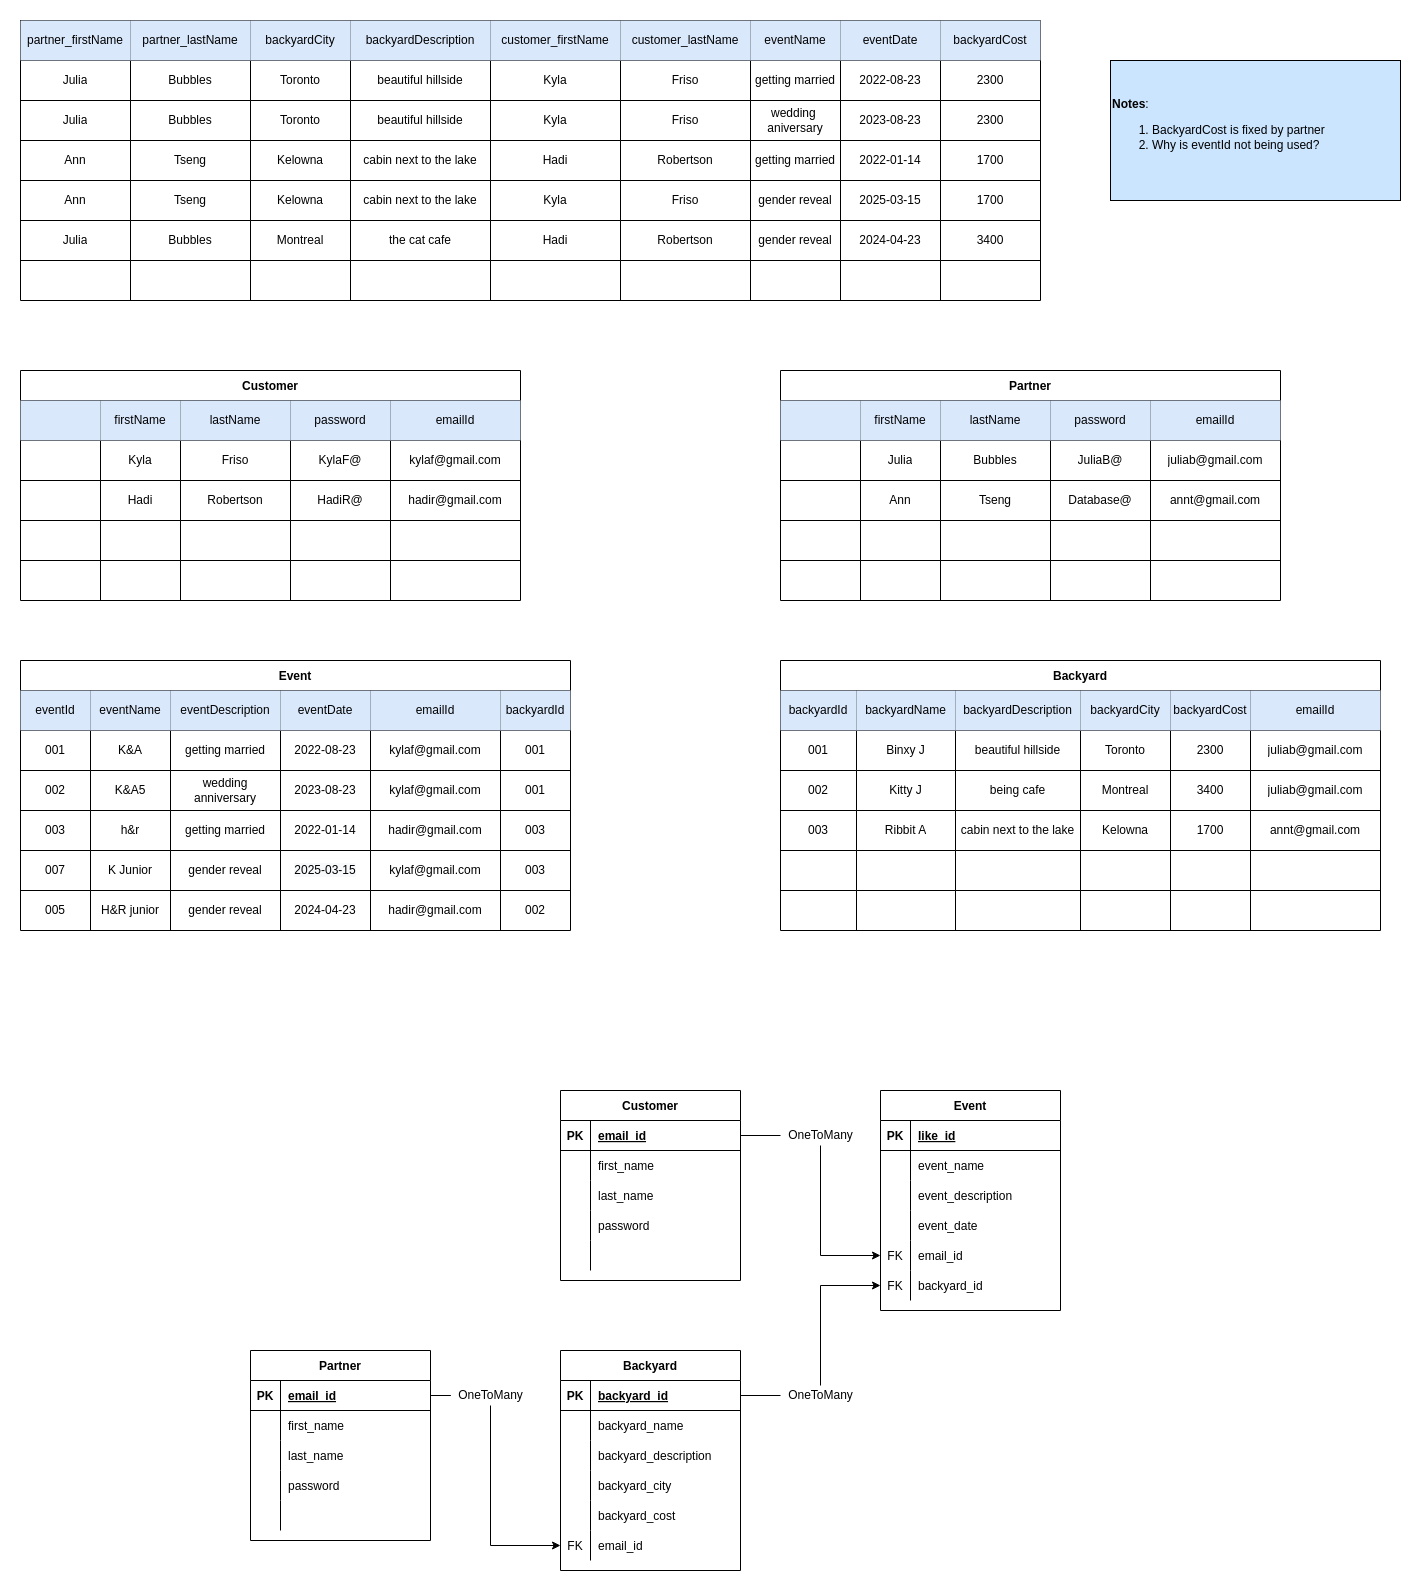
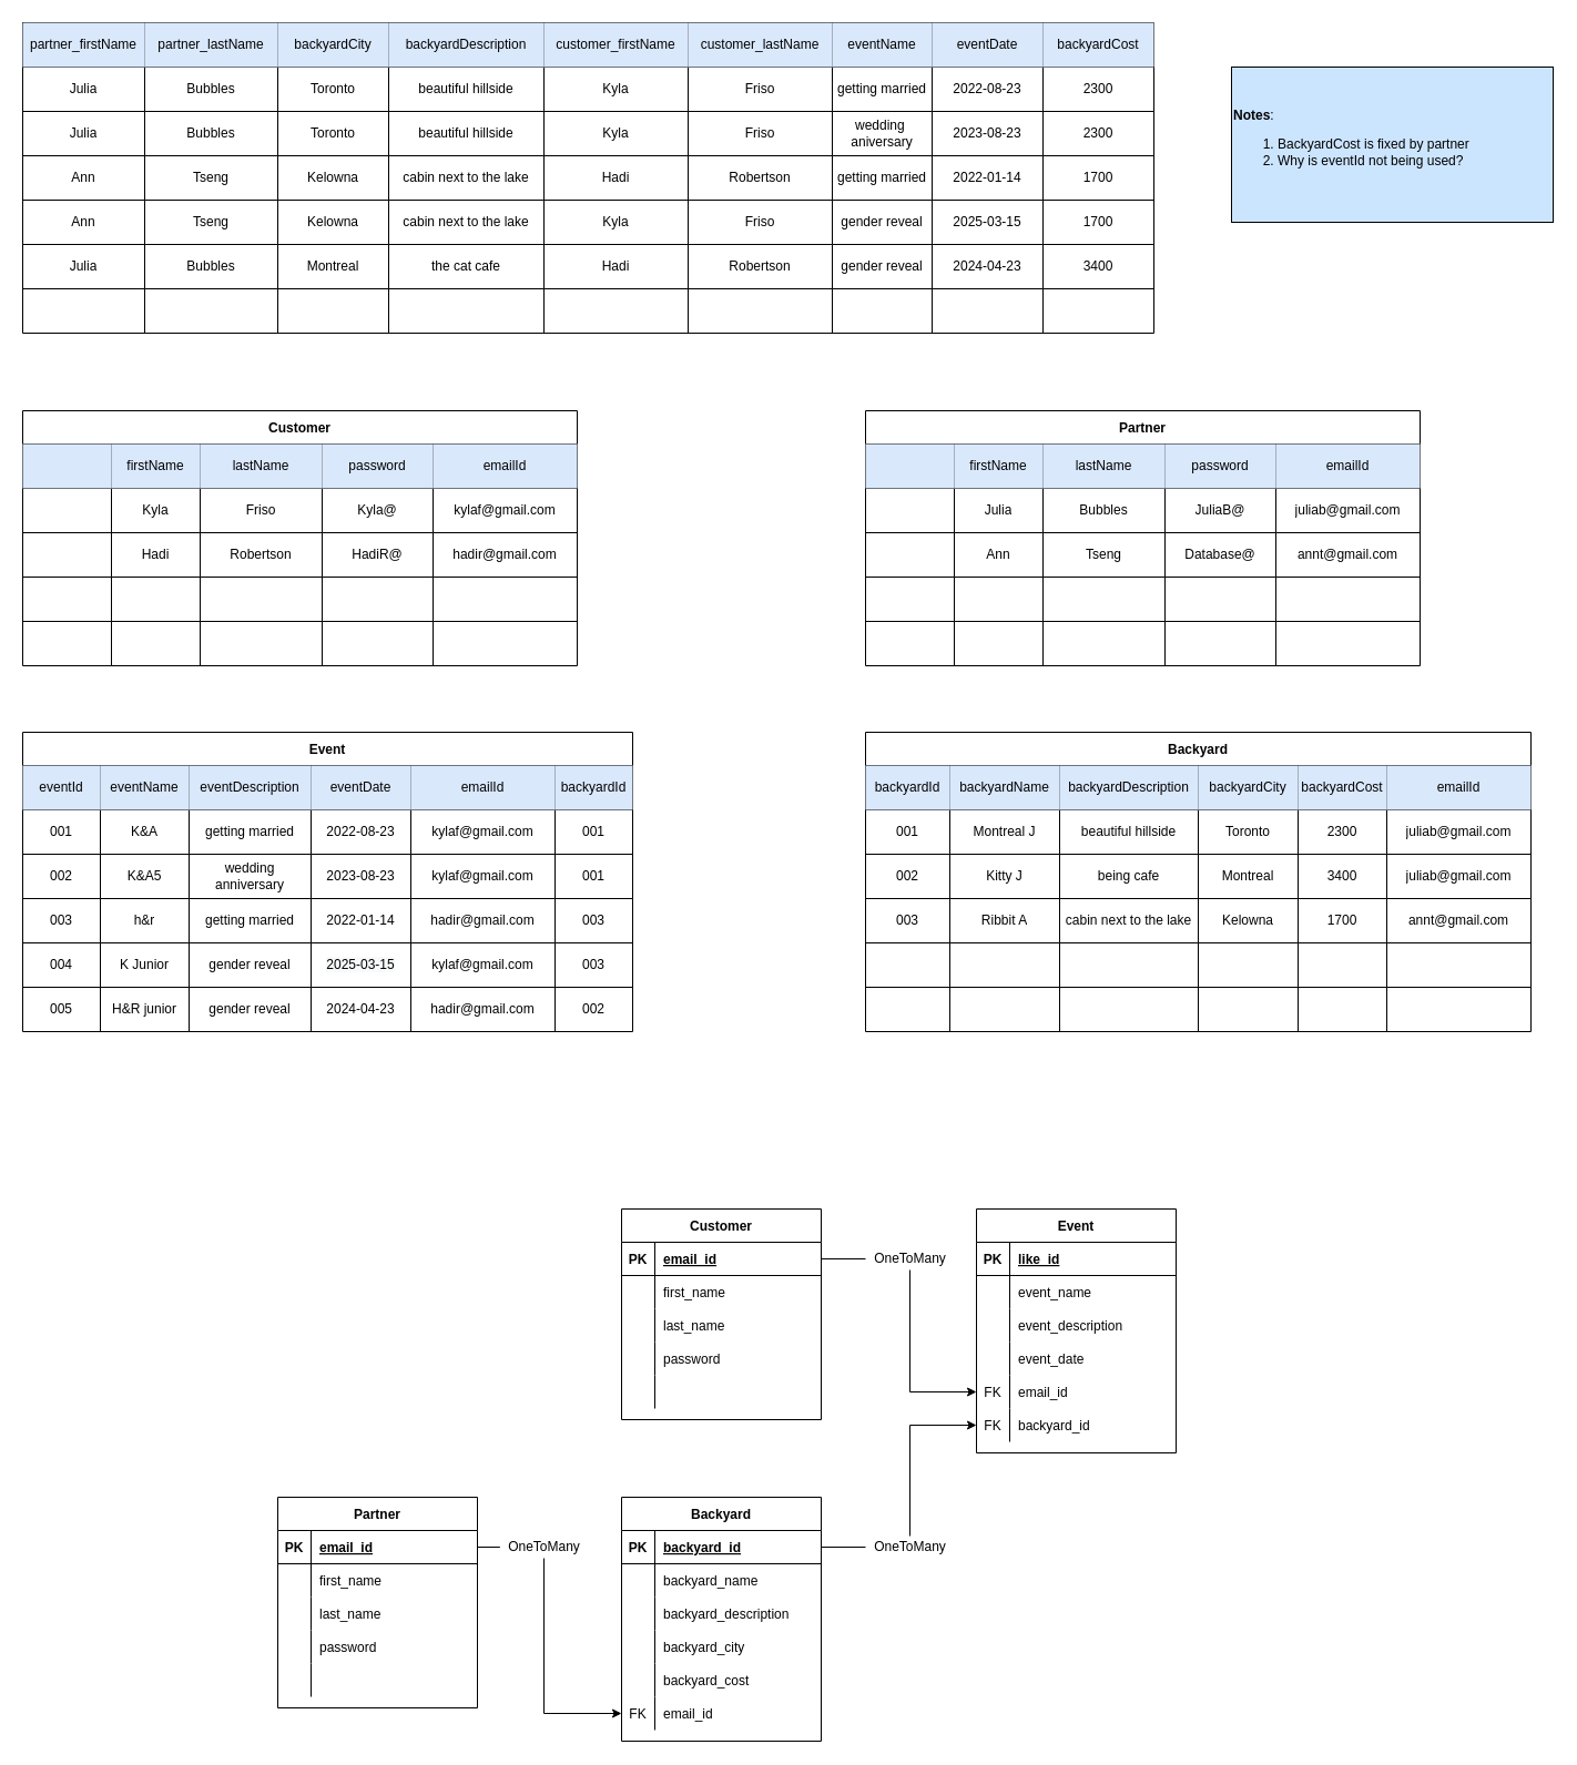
- <mxCell id="84" value="KylaF@" style="shape=partialRectangle;html=1;whiteSpace=wrap;connectable=0;fillColor=none;top=0;left=0;bottom=0;right=0;overflow=hidden;" parent="80" vertex="1"><mxGeometry x="270" width="100" height="40" as="geometry"><mxRectangle width="100" height="40" as="alternateBounds" /></mxGeometry></mxCell>
+ <mxCell id="84" value="Kyla@" style="shape=partialRectangle;html=1;whiteSpace=wrap;connectable=0;fillColor=none;top=0;left=0;bottom=0;right=0;overflow=hidden;" parent="80" vertex="1"><mxGeometry x="270" width="100" height="40" as="geometry"><mxRectangle width="100" height="40" as="alternateBounds" /></mxGeometry></mxCell>
- <mxCell id="188" value="Binxy J" style="shape=partialRectangle;html=1;whiteSpace=wrap;connectable=0;fillColor=none;top=0;left=0;bottom=0;right=0;overflow=hidden;" parent="186" vertex="1"><mxGeometry x="76" width="99" height="40" as="geometry"><mxRectangle width="99" height="40" as="alternateBounds" /></mxGeometry></mxCell>
+ <mxCell id="188" value="Montreal J" style="shape=partialRectangle;html=1;whiteSpace=wrap;connectable=0;fillColor=none;top=0;left=0;bottom=0;right=0;overflow=hidden;" parent="186" vertex="1"><mxGeometry x="76" width="99" height="40" as="geometry"><mxRectangle width="99" height="40" as="alternateBounds" /></mxGeometry></mxCell>
- <mxCell id="134" value="007" style="shape=partialRectangle;html=1;whiteSpace=wrap;connectable=0;fillColor=none;top=0;left=0;bottom=0;right=0;overflow=hidden;" parent="133" vertex="1"><mxGeometry width="70" height="40" as="geometry"><mxRectangle width="70" height="40" as="alternateBounds" /></mxGeometry></mxCell>
+ <mxCell id="134" value="004" style="shape=partialRectangle;html=1;whiteSpace=wrap;connectable=0;fillColor=none;top=0;left=0;bottom=0;right=0;overflow=hidden;" parent="133" vertex="1"><mxGeometry width="70" height="40" as="geometry"><mxRectangle width="70" height="40" as="alternateBounds" /></mxGeometry></mxCell>
